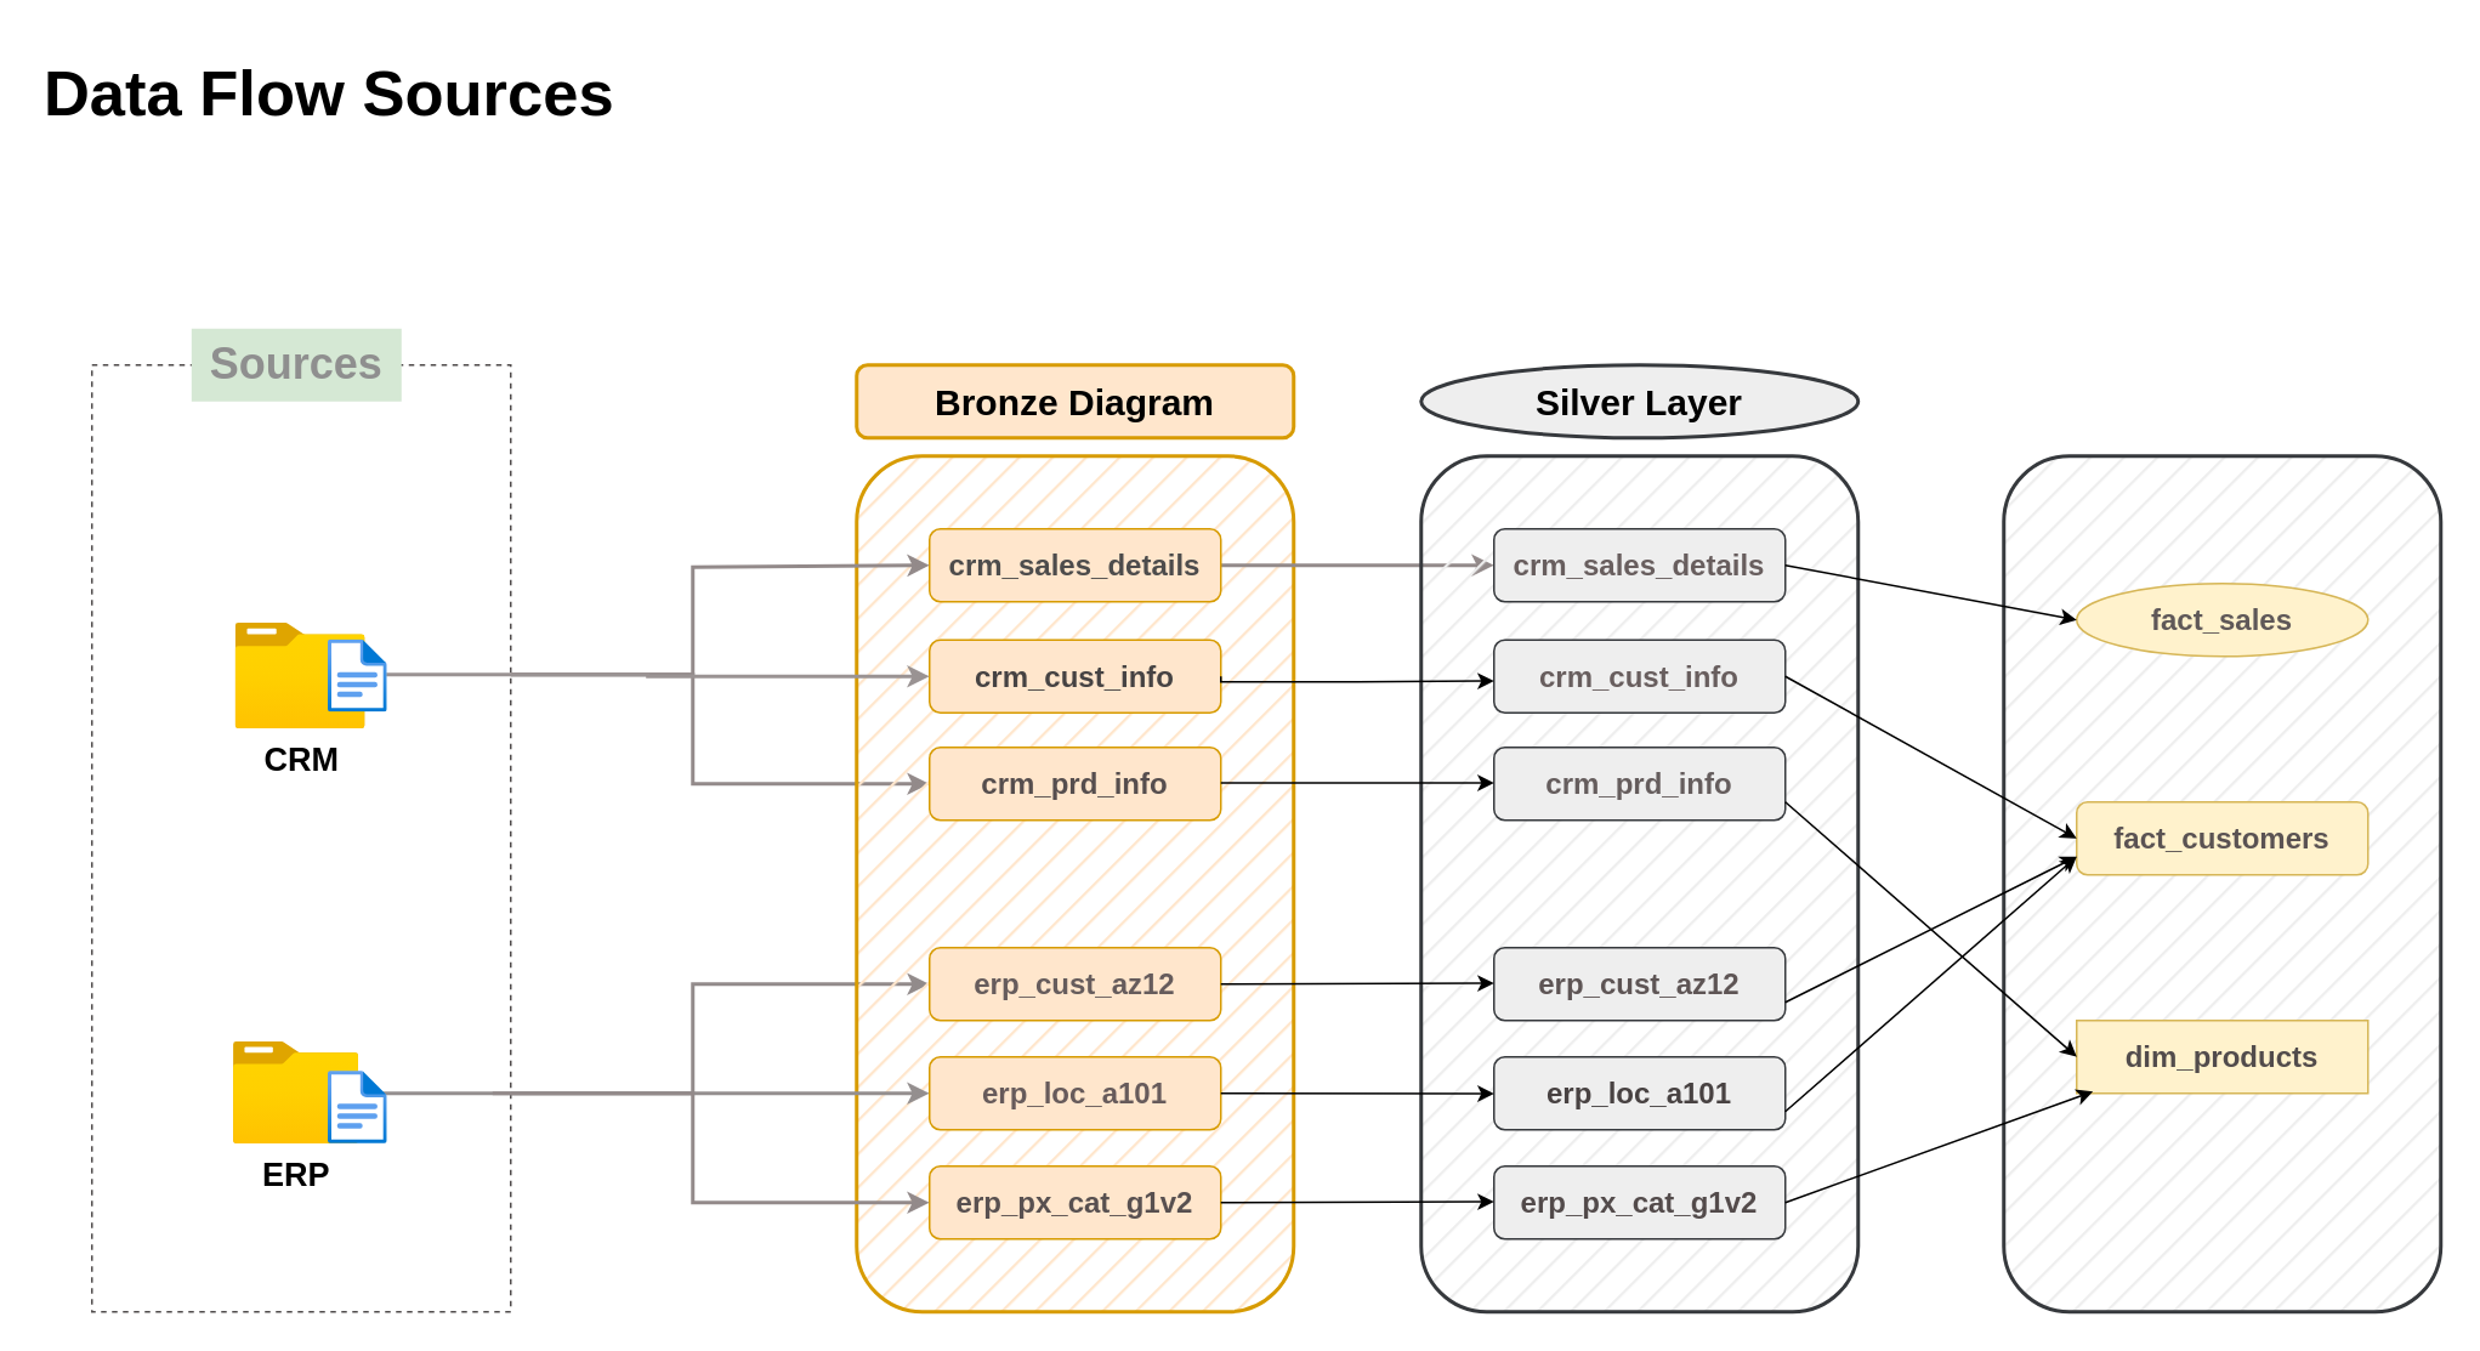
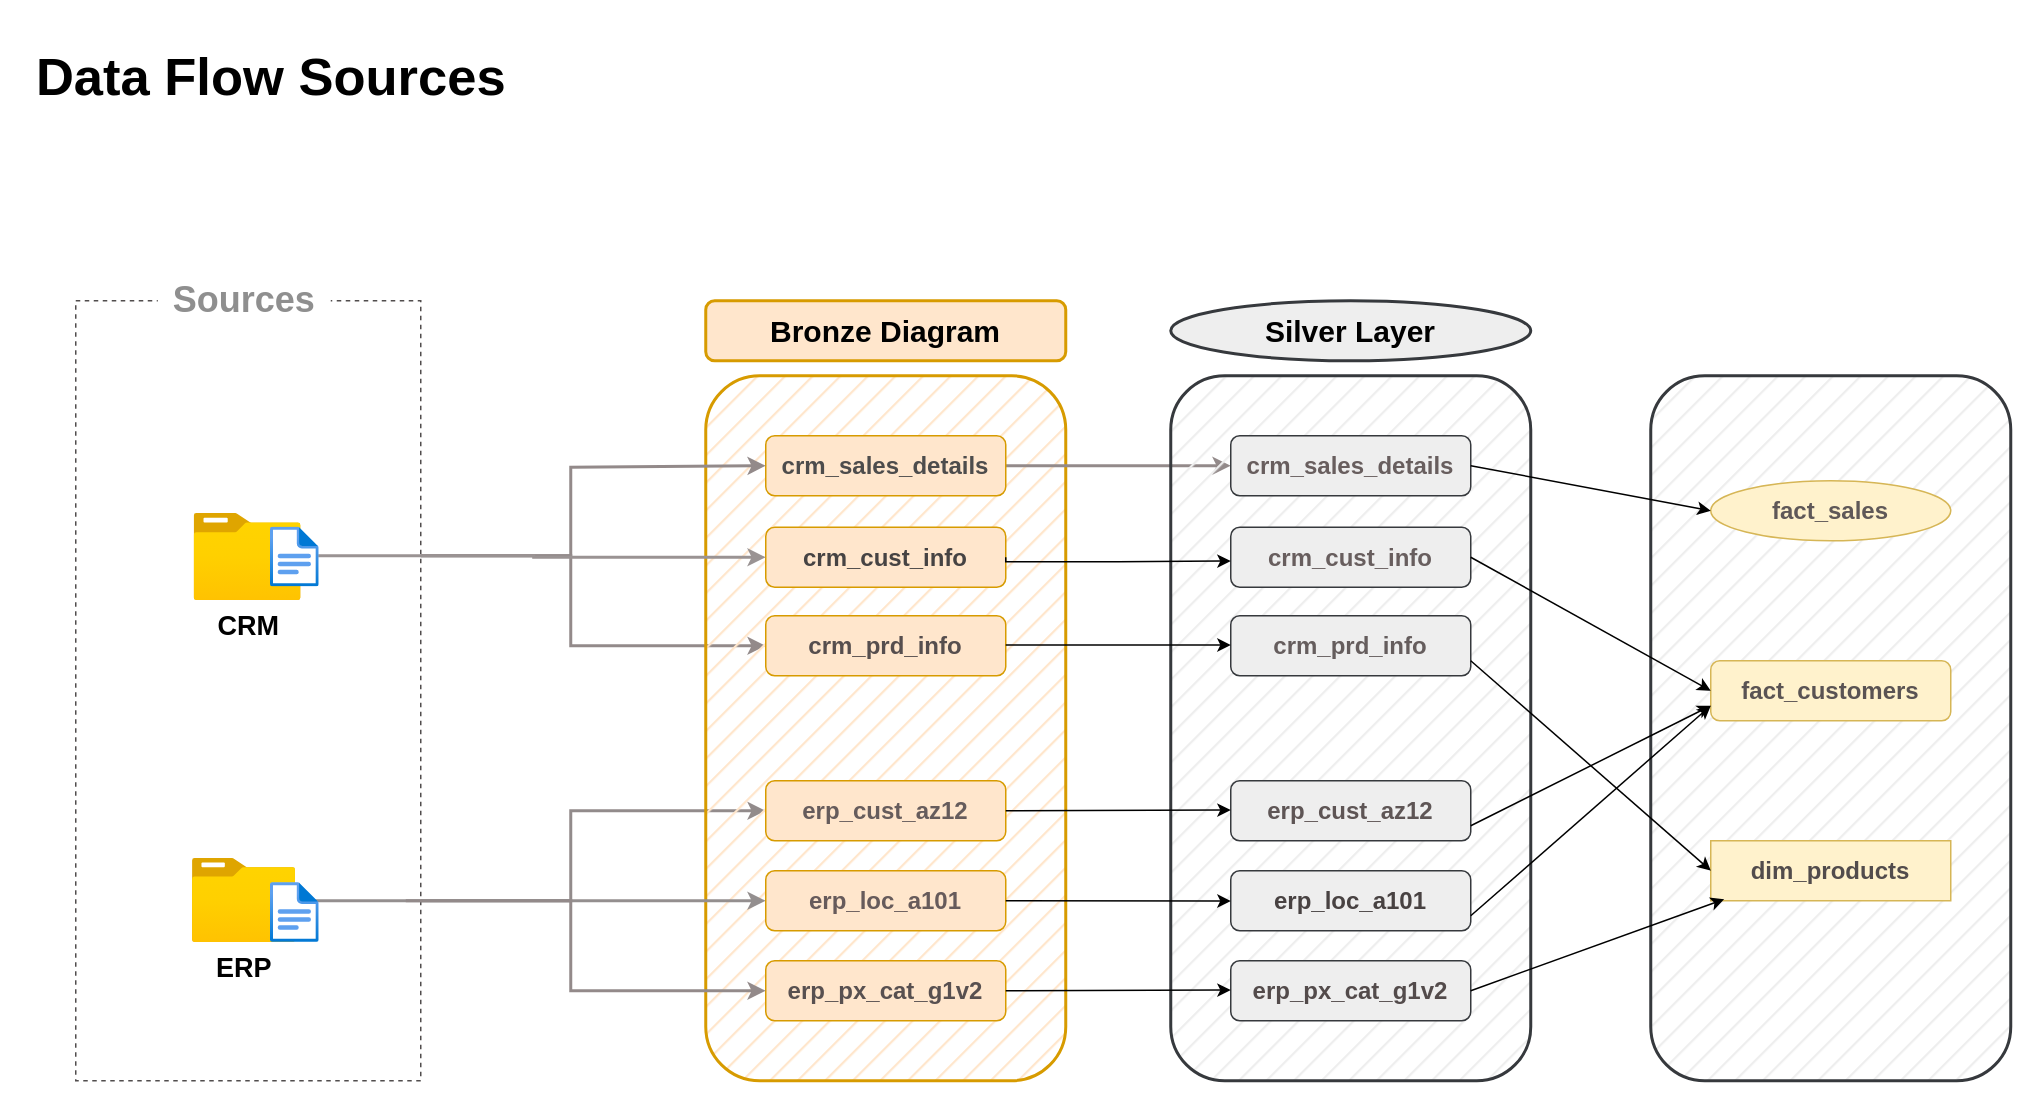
- <mxCell id="5" value="&lt;font style=&quot;font-size: 24px; color: rgb(143, 143, 143);&quot;&gt;&lt;b&gt;Sources&lt;/b&gt;&lt;/font&gt;" style="rounded=0;whiteSpace=wrap;html=1;strokeColor=none;fillColor=#d5e8d4;" parent="1" vertex="1"><mxGeometry x="104.71" y="180" width="115.29" height="40" as="geometry" /></mxCell>
+ <mxCell id="5" value="&lt;font style=&quot;font-size: 24px; color: rgb(143, 143, 143);&quot;&gt;&lt;b&gt;Sources&lt;/b&gt;&lt;/font&gt;" style="rounded=0;whiteSpace=wrap;html=1;strokeColor=none;" parent="1" vertex="1"><mxGeometry x="104.71" y="180" width="115.29" height="40" as="geometry" /></mxCell>
